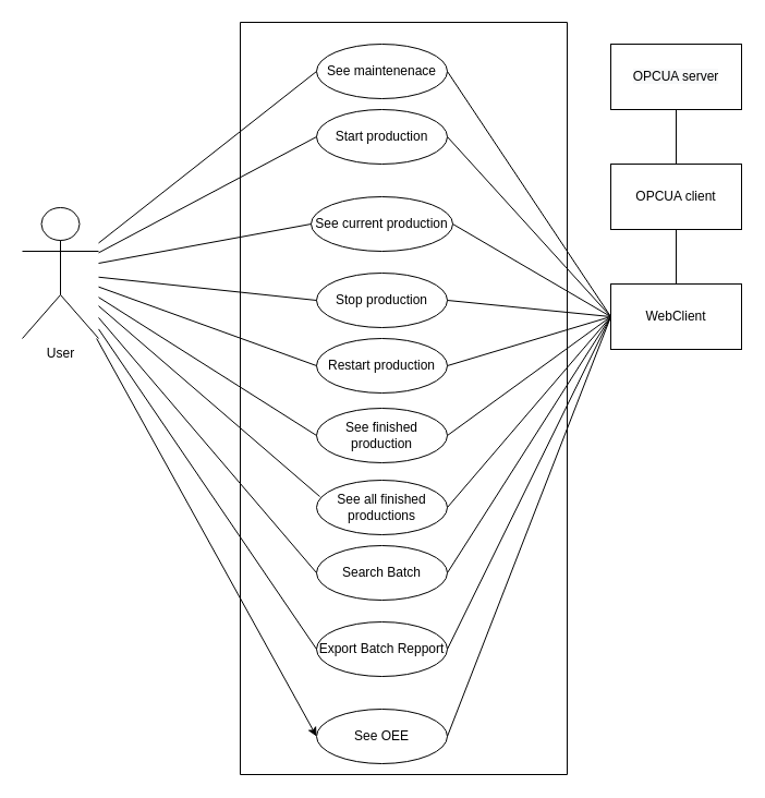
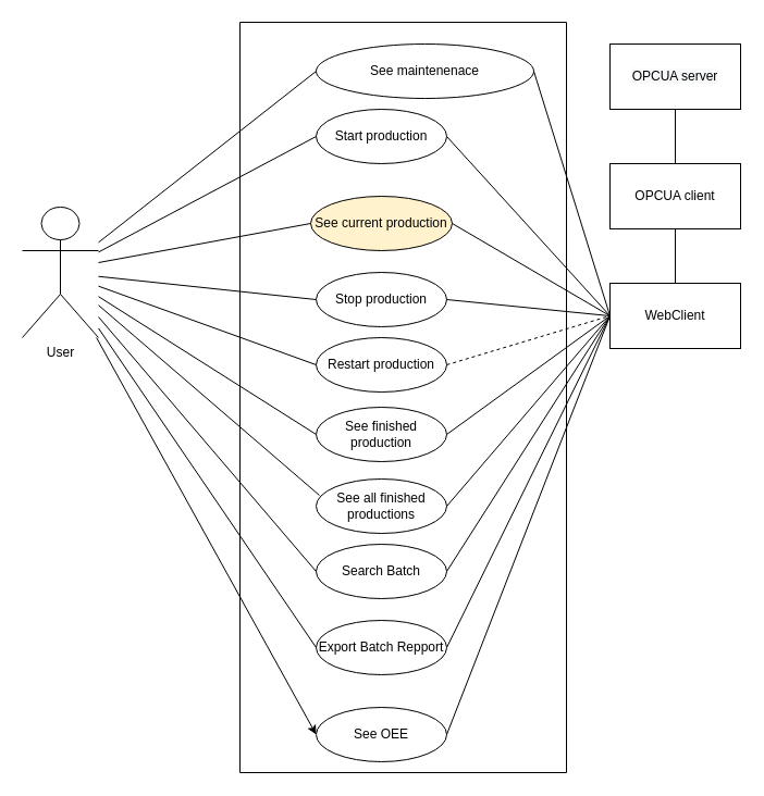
- <mxCell id="11" value="See maintenenace" style="ellipse;whiteSpace=wrap;html=1;" vertex="1" parent="2"><mxGeometry x="70" y="20" width="120" height="50" as="geometry" /></mxCell>
+ <mxCell id="11" value="See maintenenace" style="ellipse;whiteSpace=wrap;html=1;" vertex="1" parent="2"><mxGeometry x="70" y="20" width="200" height="50" as="geometry" /></mxCell>
- <mxCell id="12" value="See current production" style="ellipse;whiteSpace=wrap;html=1;" vertex="1" parent="2"><mxGeometry x="65" y="160" width="130" height="50" as="geometry" /></mxCell>
+ <mxCell id="12" value="See current production" style="ellipse;whiteSpace=wrap;html=1;fillColor=#fff2cc;" vertex="1" parent="2"><mxGeometry x="65" y="160" width="130" height="50" as="geometry" /></mxCell>
- <mxCell id="26" value="" style="endArrow=none;html=1;exitX=1;exitY=0.5;exitDx=0;exitDy=0;entryX=0;entryY=0.5;entryDx=0;entryDy=0;" edge="1" parent="1" source="5" target="36"><mxGeometry width="50" height="50" relative="1" as="geometry"><mxPoint x="447.5" y="290" as="sourcePoint" /><mxPoint x="550" y="240" as="targetPoint" /></mxGeometry></mxCell>
+ <mxCell id="26" value="" style="endArrow=none;html=1;exitX=1;exitY=0.5;exitDx=0;exitDy=0;entryX=0;entryY=0.5;entryDx=0;entryDy=0;dashed=1;" edge="1" parent="1" source="5" target="36"><mxGeometry width="50" height="50" relative="1" as="geometry"><mxPoint x="447.5" y="290" as="sourcePoint" /><mxPoint x="550" y="240" as="targetPoint" /></mxGeometry></mxCell>
